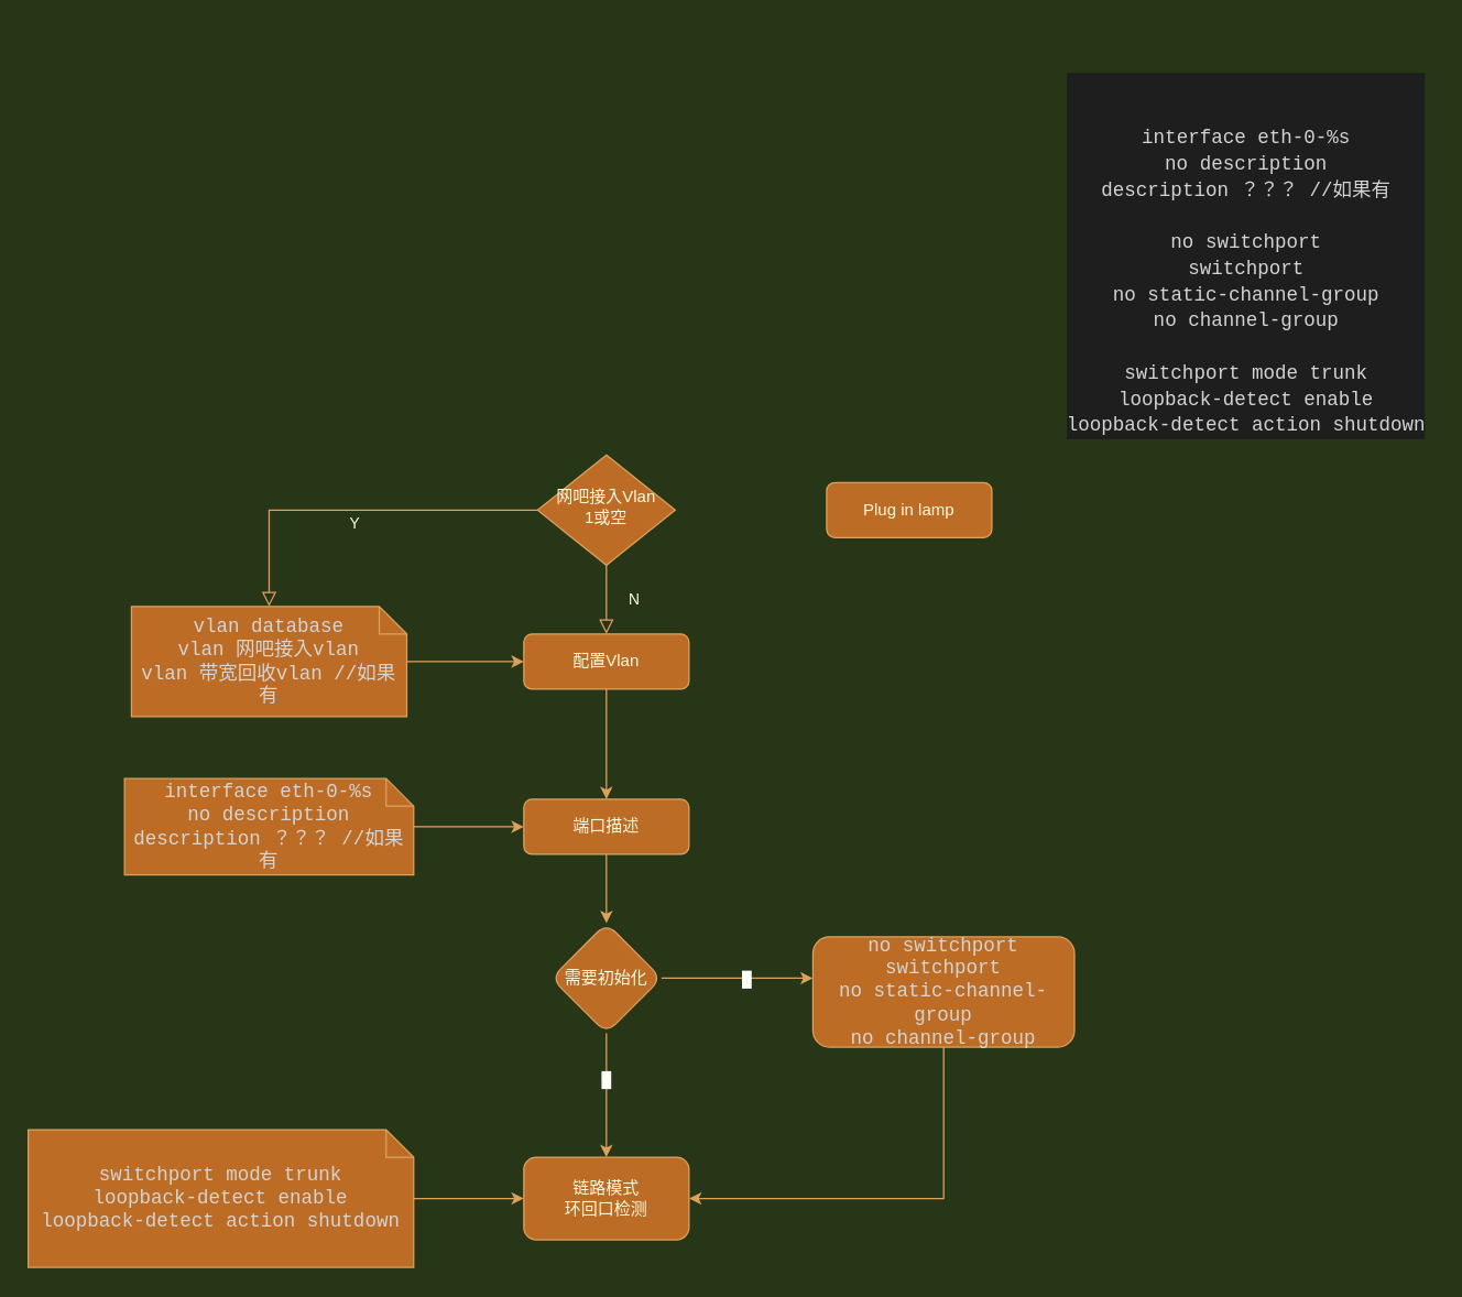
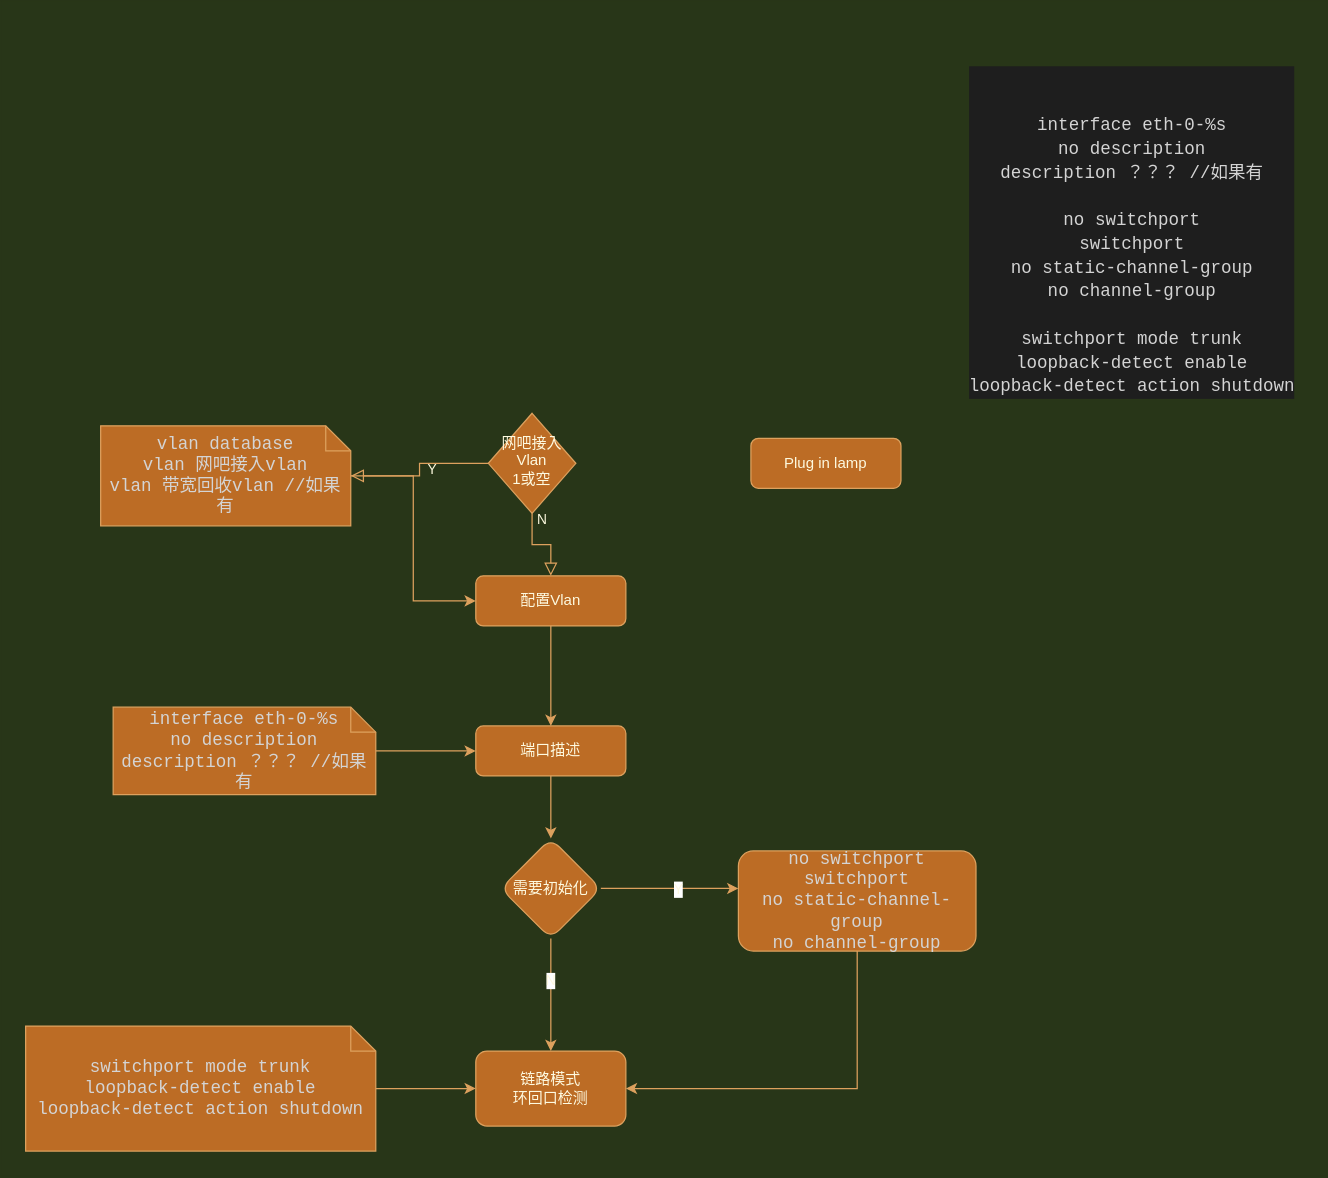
- <mxCell id="4" value="网吧接入Vlan&lt;br&gt;1或空" style="rhombus;whiteSpace=wrap;html=1;shadow=0;fontFamily=Helvetica;fontSize=12;align=center;strokeWidth=1;spacing=6;spacingTop=-4;fillColor=#BC6C25;strokeColor=#DDA15E;fontColor=#FEFAE0;" parent="1" vertex="1"><mxGeometry x="390" y="330" width="100" height="80" as="geometry" /></mxCell>
+ <mxCell id="4" value="网吧接入Vlan&lt;br&gt;1或空" style="rhombus;whiteSpace=wrap;html=1;shadow=0;fontFamily=Helvetica;fontSize=12;align=center;strokeWidth=1;spacing=6;spacingTop=-4;fillColor=#BC6C25;strokeColor=#DDA15E;fontColor=#FEFAE0;" parent="1" vertex="1"><mxGeometry x="390" y="330" width="70" height="80" as="geometry" /></mxCell>
- <mxCell id="10" value="&lt;div style=&quot;color: rgb(212, 212, 212); font-family: Consolas, &amp;quot;Courier New&amp;quot;, monospace; font-size: 14px;&quot;&gt;vlan database&lt;/div&gt;&lt;div style=&quot;color: rgb(212, 212, 212); font-family: Consolas, &amp;quot;Courier New&amp;quot;, monospace; font-size: 14px;&quot;&gt;vlan 网吧接入vlan&lt;/div&gt;&lt;div style=&quot;color: rgb(212, 212, 212); font-family: Consolas, &amp;quot;Courier New&amp;quot;, monospace; font-size: 14px;&quot;&gt;vlan 带宽回收vlan //如果有&lt;/div&gt;" style="shape=note;size=20;whiteSpace=wrap;html=1;strokeColor=#DDA15E;fontColor=#FEFAE0;fillColor=#BC6C25;" vertex="1" parent="1"><mxGeometry x="95" y="440" width="200" height="80" as="geometry" /></mxCell>
+ <mxCell id="10" value="&lt;div style=&quot;color: rgb(212, 212, 212); font-family: Consolas, &amp;quot;Courier New&amp;quot;, monospace; font-size: 14px;&quot;&gt;vlan database&lt;/div&gt;&lt;div style=&quot;color: rgb(212, 212, 212); font-family: Consolas, &amp;quot;Courier New&amp;quot;, monospace; font-size: 14px;&quot;&gt;vlan 网吧接入vlan&lt;/div&gt;&lt;div style=&quot;color: rgb(212, 212, 212); font-family: Consolas, &amp;quot;Courier New&amp;quot;, monospace; font-size: 14px;&quot;&gt;vlan 带宽回收vlan //如果有&lt;/div&gt;" style="shape=note;size=20;whiteSpace=wrap;html=1;strokeColor=#DDA15E;fontColor=#FEFAE0;fillColor=#BC6C25;" vertex="1" parent="1"><mxGeometry x="80" y="340" width="200" height="80" as="geometry" /></mxCell>
